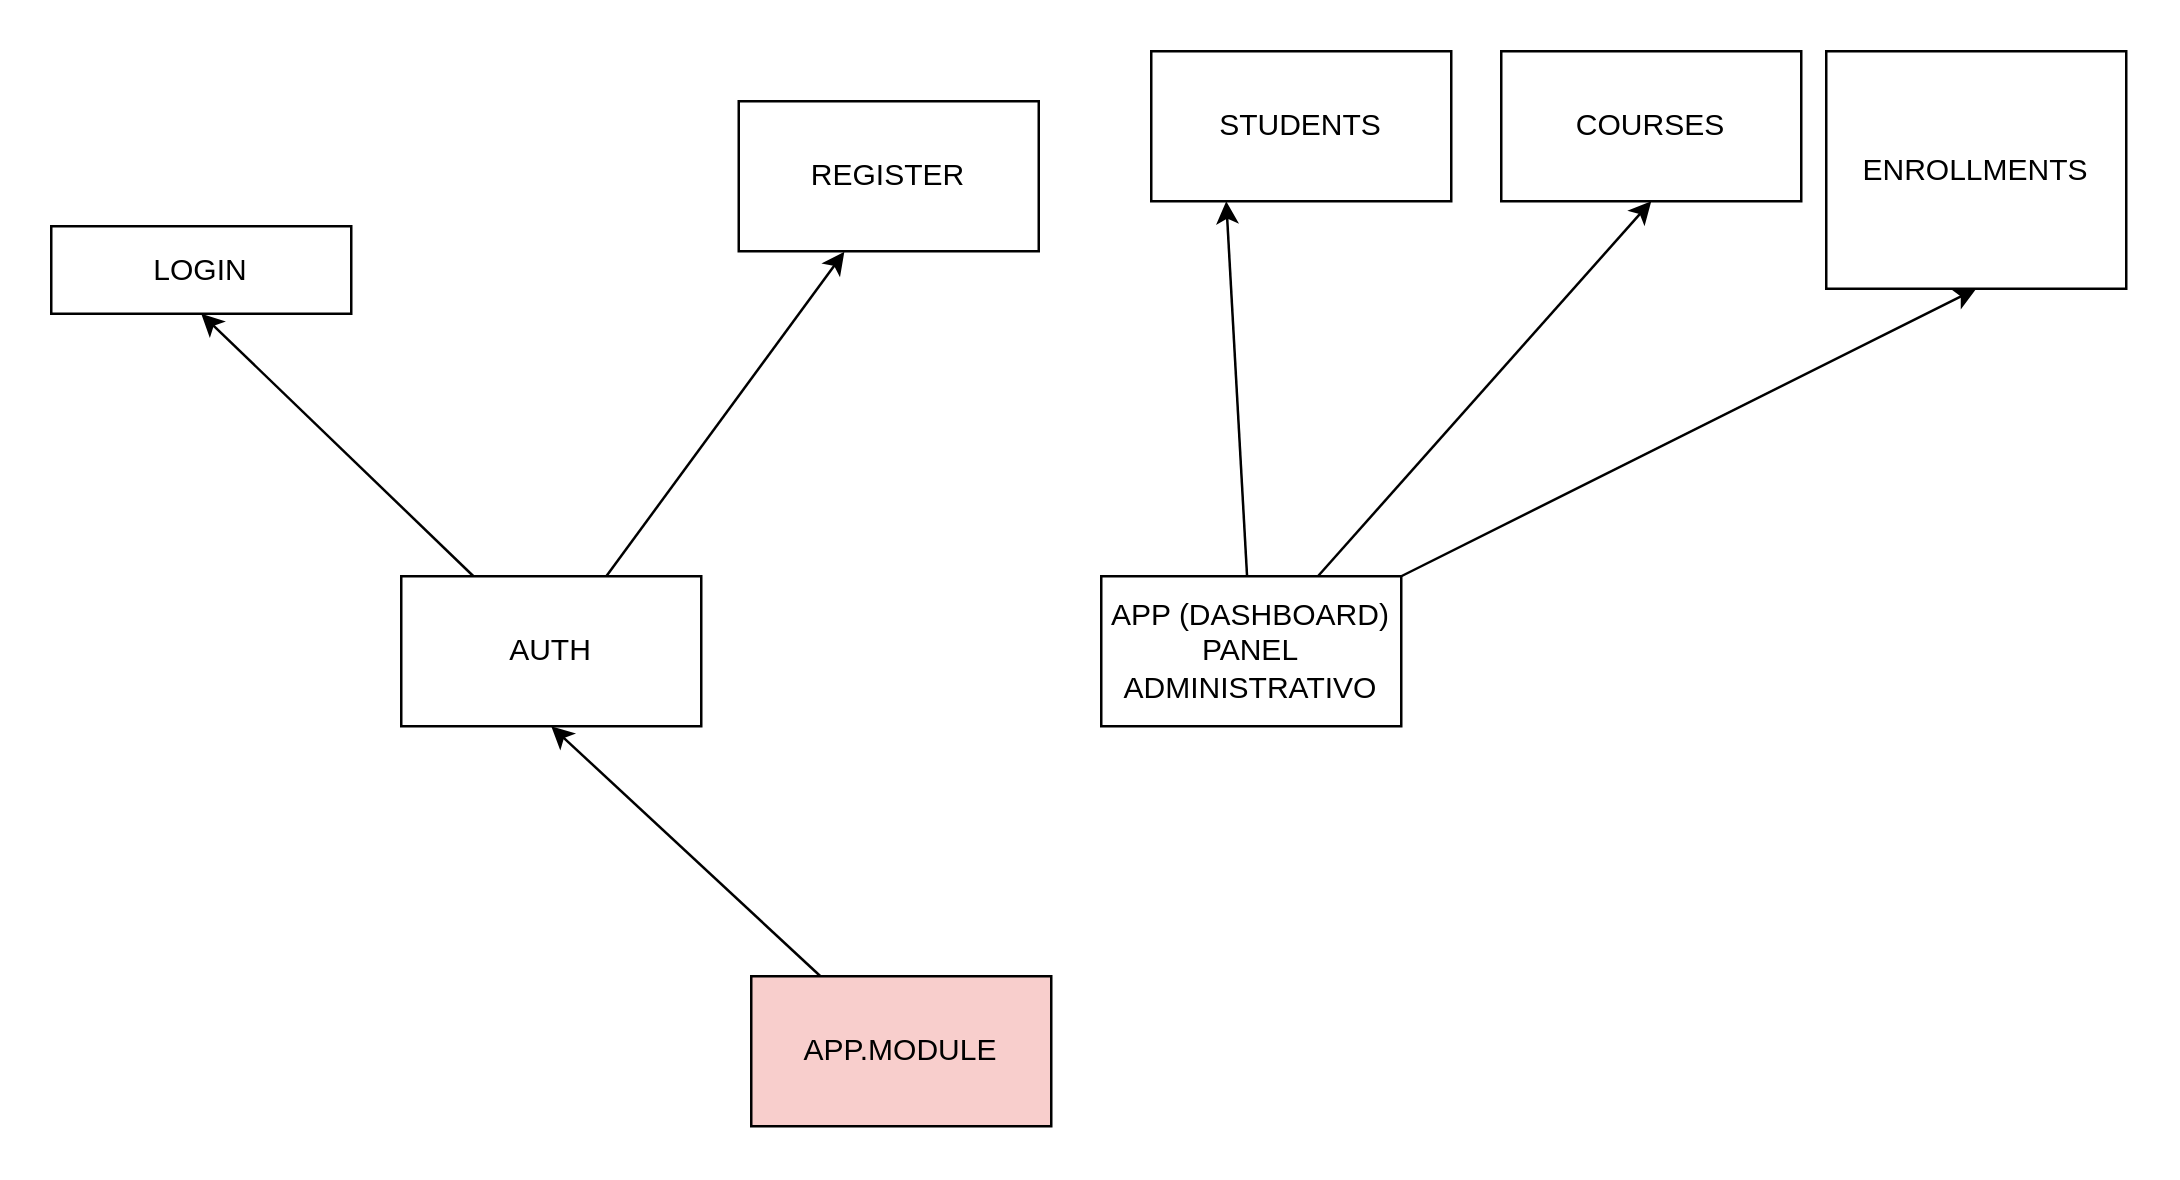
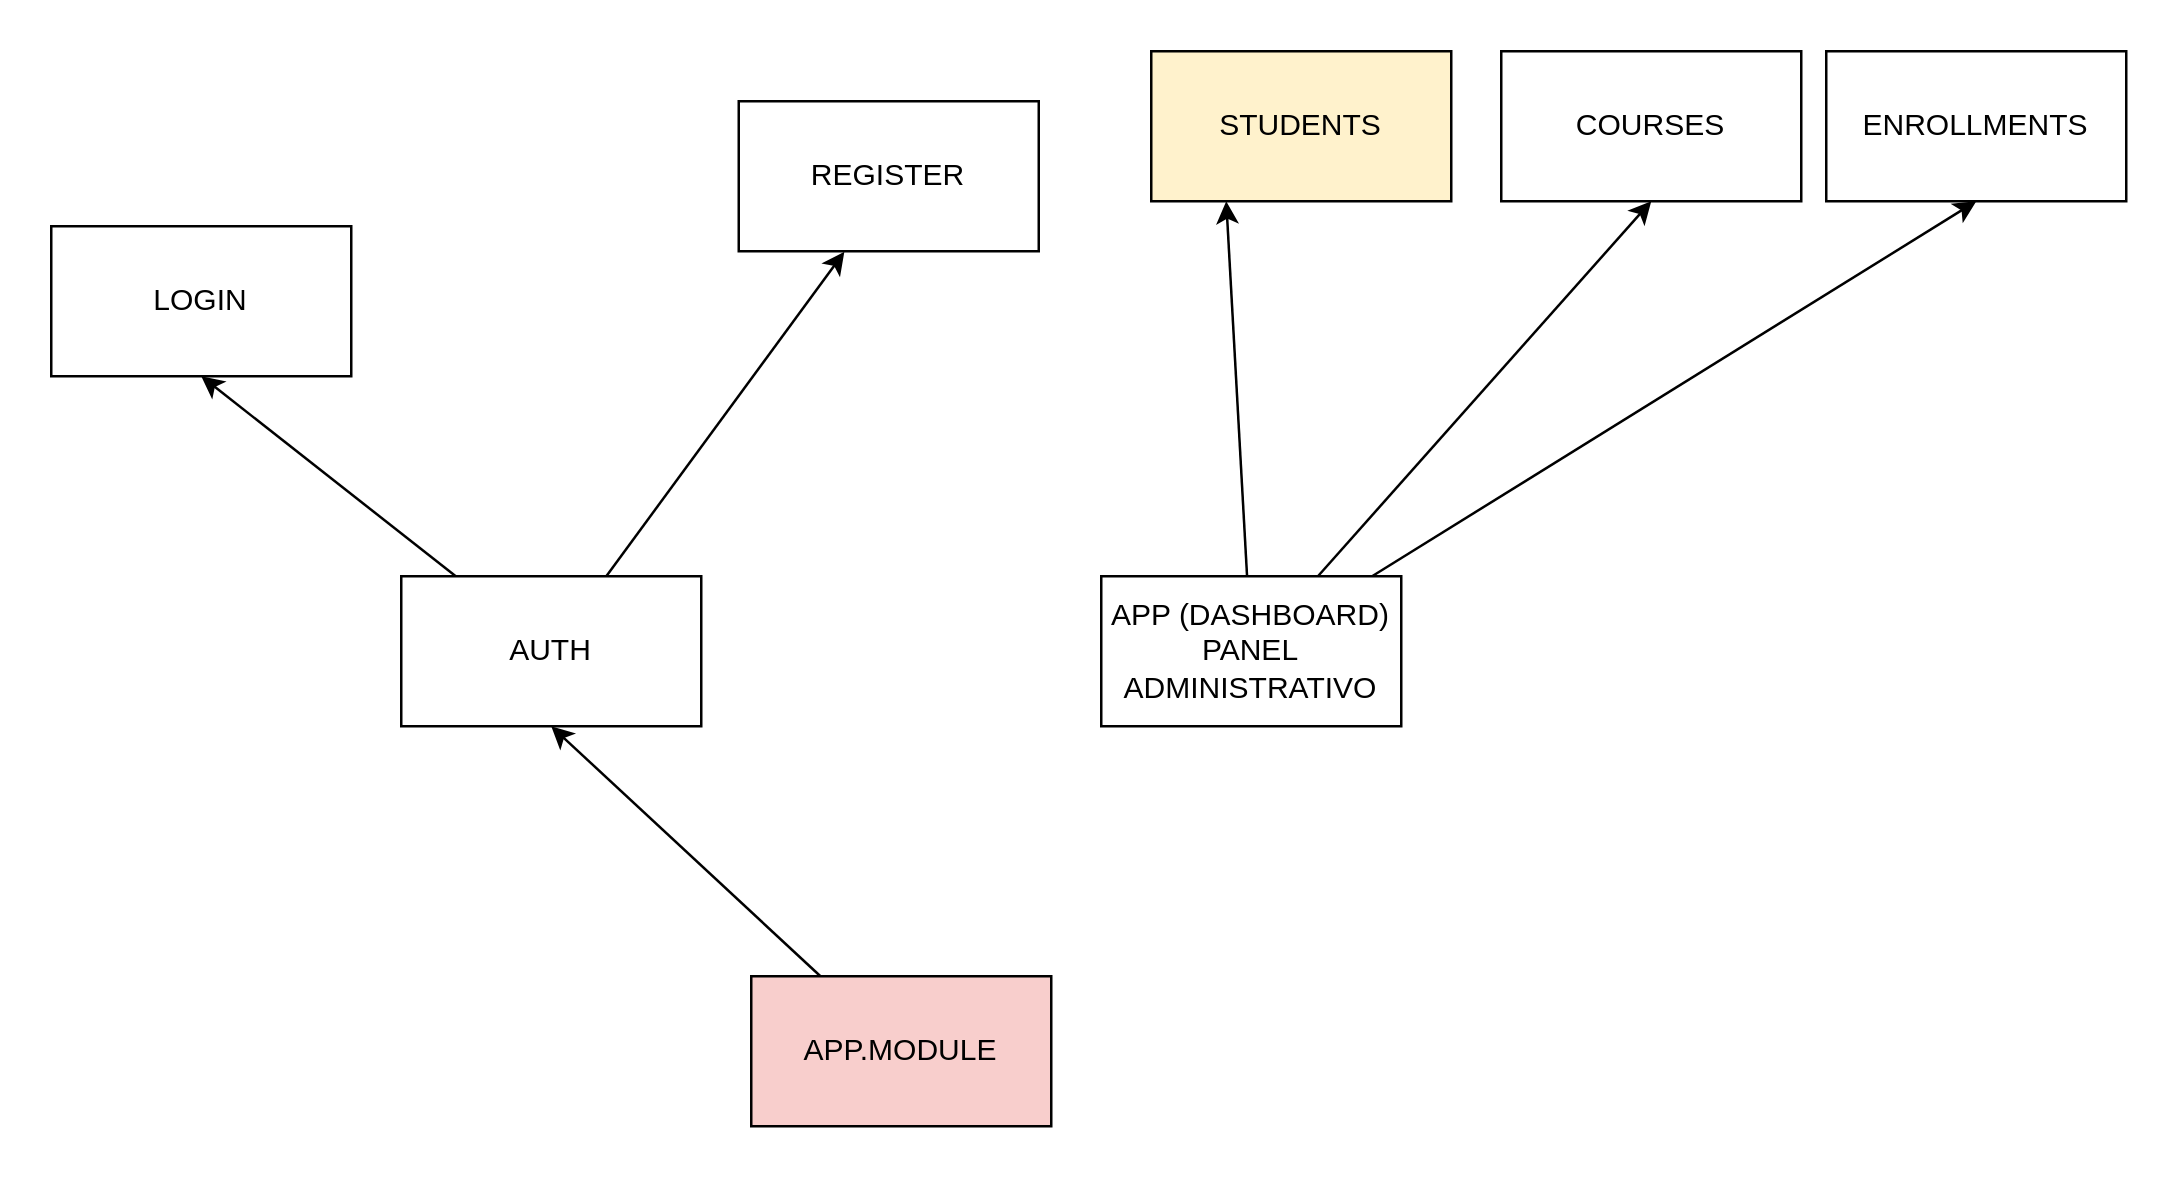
- <mxCell id="13" value="STUDENTS" style="rounded=0;whiteSpace=wrap;html=1;" parent="1" vertex="1"><mxGeometry x="460" y="20" width="120" height="60" as="geometry" /></mxCell>
+ <mxCell id="13" value="STUDENTS" style="rounded=0;whiteSpace=wrap;html=1;fillColor=#fff2cc;" parent="1" vertex="1"><mxGeometry x="460" y="20" width="120" height="60" as="geometry" /></mxCell>
- <mxCell id="15" value="ENROLLMENTS" style="rounded=0;whiteSpace=wrap;html=1;" parent="1" vertex="1"><mxGeometry x="730" y="20" width="120" height="95" as="geometry" /></mxCell>
+ <mxCell id="15" value="ENROLLMENTS" style="rounded=0;whiteSpace=wrap;html=1;" parent="1" vertex="1"><mxGeometry x="730" y="20" width="120" height="60" as="geometry" /></mxCell>
- <mxCell id="11" value="LOGIN" style="rounded=0;whiteSpace=wrap;html=1;" parent="1" vertex="1"><mxGeometry x="20" y="90" width="120" height="35" as="geometry" /></mxCell>
+ <mxCell id="11" value="LOGIN" style="rounded=0;whiteSpace=wrap;html=1;" parent="1" vertex="1"><mxGeometry x="20" y="90" width="120" height="60" as="geometry" /></mxCell>
